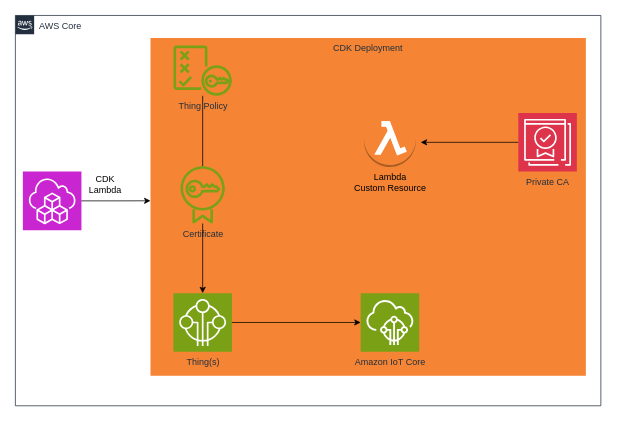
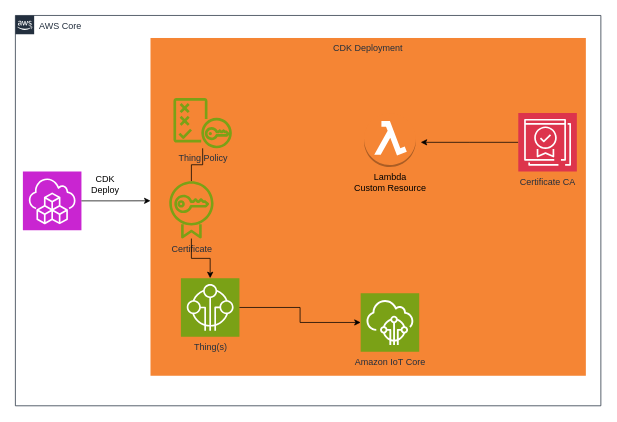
- <mxCell id="4" value="Thing Policy" style="sketch=0;outlineConnect=0;fontColor=#232F3E;gradientColor=none;fillColor=#7AA116;strokeColor=none;dashed=0;verticalLabelPosition=bottom;verticalAlign=top;align=center;html=1;fontSize=12;fontStyle=0;aspect=fixed;pointerEvents=1;shape=mxgraph.aws4.policy;" vertex="1" parent="1"><mxGeometry x="230.5" y="60" width="78" height="67" as="geometry" /></mxCell>
+ <mxCell id="4" value="Thing Policy" style="sketch=0;outlineConnect=0;fontColor=#232F3E;gradientColor=none;fillColor=#7AA116;strokeColor=none;dashed=0;verticalLabelPosition=bottom;verticalAlign=top;align=center;html=1;fontSize=12;fontStyle=0;aspect=fixed;pointerEvents=1;shape=mxgraph.aws4.policy;" vertex="1" parent="1"><mxGeometry x="230.5" y="130" width="78" height="67" as="geometry" /></mxCell>
- <mxCell id="10" value="Private CA" style="sketch=0;points=[[0,0,0],[0.25,0,0],[0.5,0,0],[0.75,0,0],[1,0,0],[0,1,0],[0.25,1,0],[0.5,1,0],[0.75,1,0],[1,1,0],[0,0.25,0],[0,0.5,0],[0,0.75,0],[1,0.25,0],[1,0.5,0],[1,0.75,0]];outlineConnect=0;fontColor=#232F3E;fillColor=#DD344C;strokeColor=#ffffff;dashed=0;verticalLabelPosition=bottom;verticalAlign=top;align=center;html=1;fontSize=12;fontStyle=0;aspect=fixed;shape=mxgraph.aws4.resourceIcon;resIcon=mxgraph.aws4.private_certificate_authority;" vertex="1" parent="1"><mxGeometry x="690" y="150" width="78" height="78" as="geometry" /></mxCell>
+ <mxCell id="10" value="Certificate CA" style="sketch=0;points=[[0,0,0],[0.25,0,0],[0.5,0,0],[0.75,0,0],[1,0,0],[0,1,0],[0.25,1,0],[0.5,1,0],[0.75,1,0],[1,1,0],[0,0.25,0],[0,0.5,0],[0,0.75,0],[1,0.25,0],[1,0.5,0],[1,0.75,0]];outlineConnect=0;fontColor=#232F3E;fillColor=#DD344C;strokeColor=#ffffff;dashed=0;verticalLabelPosition=bottom;verticalAlign=top;align=center;html=1;fontSize=12;fontStyle=0;aspect=fixed;shape=mxgraph.aws4.resourceIcon;resIcon=mxgraph.aws4.private_certificate_authority;" vertex="1" parent="1"><mxGeometry x="690" y="150" width="78" height="78" as="geometry" /></mxCell>
- <mxCell id="15" value="CDK Lambda" style="text;html=1;strokeColor=none;fillColor=none;align=center;verticalAlign=middle;whiteSpace=wrap;rounded=0;" vertex="1" parent="13"><mxGeometry x="90" y="210" width="60" height="30" as="geometry" /></mxCell>
+ <mxCell id="15" value="CDK Deploy" style="text;html=1;strokeColor=none;fillColor=none;align=center;verticalAlign=middle;whiteSpace=wrap;rounded=0;" vertex="1" parent="13"><mxGeometry x="90" y="210" width="60" height="30" as="geometry" /></mxCell>
- <mxCell id="5" value="Certificate" style="sketch=0;outlineConnect=0;fontColor=#232F3E;gradientColor=none;fillColor=#7AA116;strokeColor=none;dashed=0;verticalLabelPosition=bottom;verticalAlign=top;align=center;html=1;fontSize=12;fontStyle=0;aspect=fixed;pointerEvents=1;shape=mxgraph.aws4.certificate_manager;" vertex="1" parent="1"><mxGeometry x="240" y="220" width="59" height="78" as="geometry" /></mxCell>
+ <mxCell id="5" value="Certificate" style="sketch=0;outlineConnect=0;fontColor=#232F3E;gradientColor=none;fillColor=#7AA116;strokeColor=none;dashed=0;verticalLabelPosition=bottom;verticalAlign=top;align=center;html=1;fontSize=12;fontStyle=0;aspect=fixed;pointerEvents=1;shape=mxgraph.aws4.certificate_manager;" vertex="1" parent="1"><mxGeometry x="225" y="240" width="59" height="78" as="geometry" /></mxCell>
- <mxCell id="6" value="Thing(s)" style="sketch=0;points=[[0,0,0],[0.25,0,0],[0.5,0,0],[0.75,0,0],[1,0,0],[0,1,0],[0.25,1,0],[0.5,1,0],[0.75,1,0],[1,1,0],[0,0.25,0],[0,0.5,0],[0,0.75,0],[1,0.25,0],[1,0.5,0],[1,0.75,0]];outlineConnect=0;fontColor=#232F3E;fillColor=#7AA116;strokeColor=#ffffff;dashed=0;verticalLabelPosition=bottom;verticalAlign=top;align=center;html=1;fontSize=12;fontStyle=0;aspect=fixed;shape=mxgraph.aws4.resourceIcon;resIcon=mxgraph.aws4.internet_of_things;" vertex="1" parent="1"><mxGeometry x="230.5" y="390" width="78" height="78" as="geometry" /></mxCell>
+ <mxCell id="6" value="Thing(s)" style="sketch=0;points=[[0,0,0],[0.25,0,0],[0.5,0,0],[0.75,0,0],[1,0,0],[0,1,0],[0.25,1,0],[0.5,1,0],[0.75,1,0],[1,1,0],[0,0.25,0],[0,0.5,0],[0,0.75,0],[1,0.25,0],[1,0.5,0],[1,0.75,0]];outlineConnect=0;fontColor=#232F3E;fillColor=#7AA116;strokeColor=#ffffff;dashed=0;verticalLabelPosition=bottom;verticalAlign=top;align=center;html=1;fontSize=12;fontStyle=0;aspect=fixed;shape=mxgraph.aws4.resourceIcon;resIcon=mxgraph.aws4.internet_of_things;" vertex="1" parent="1"><mxGeometry x="240.5" y="370" width="78" height="78" as="geometry" /></mxCell>
